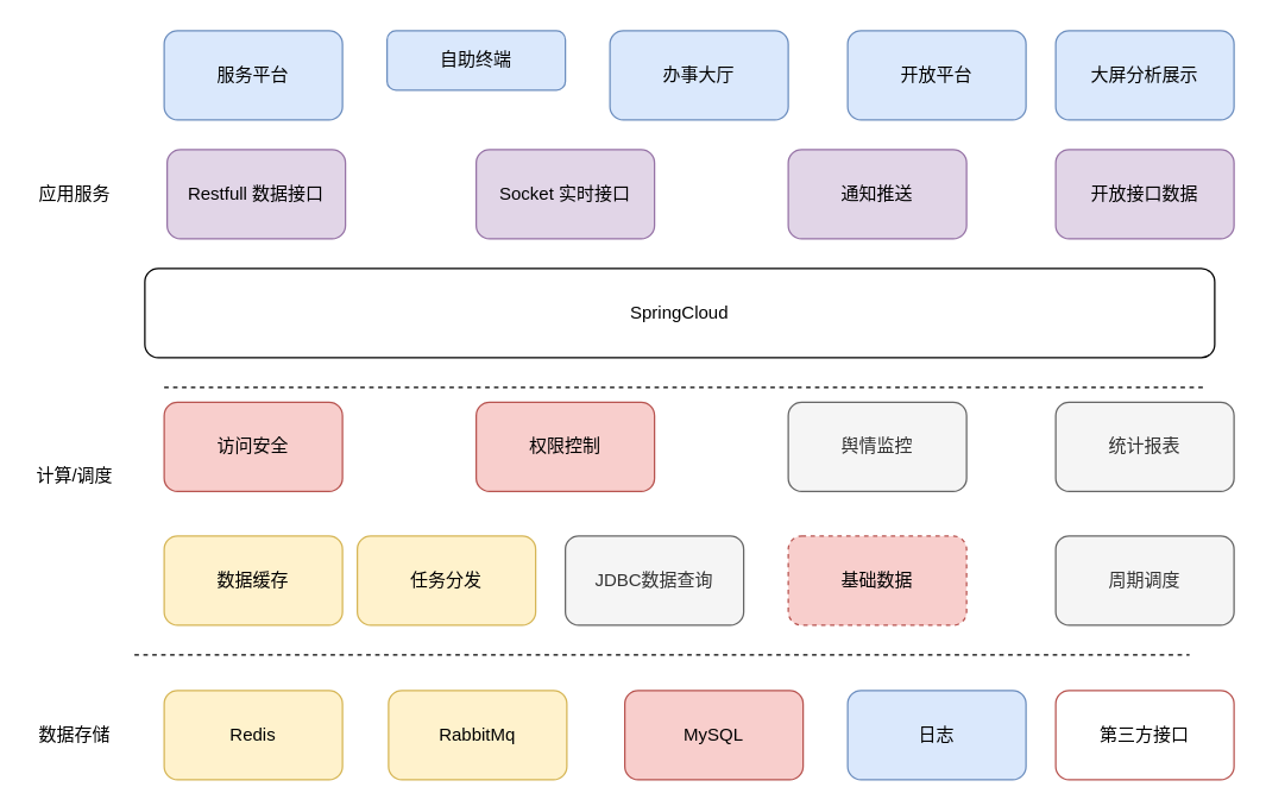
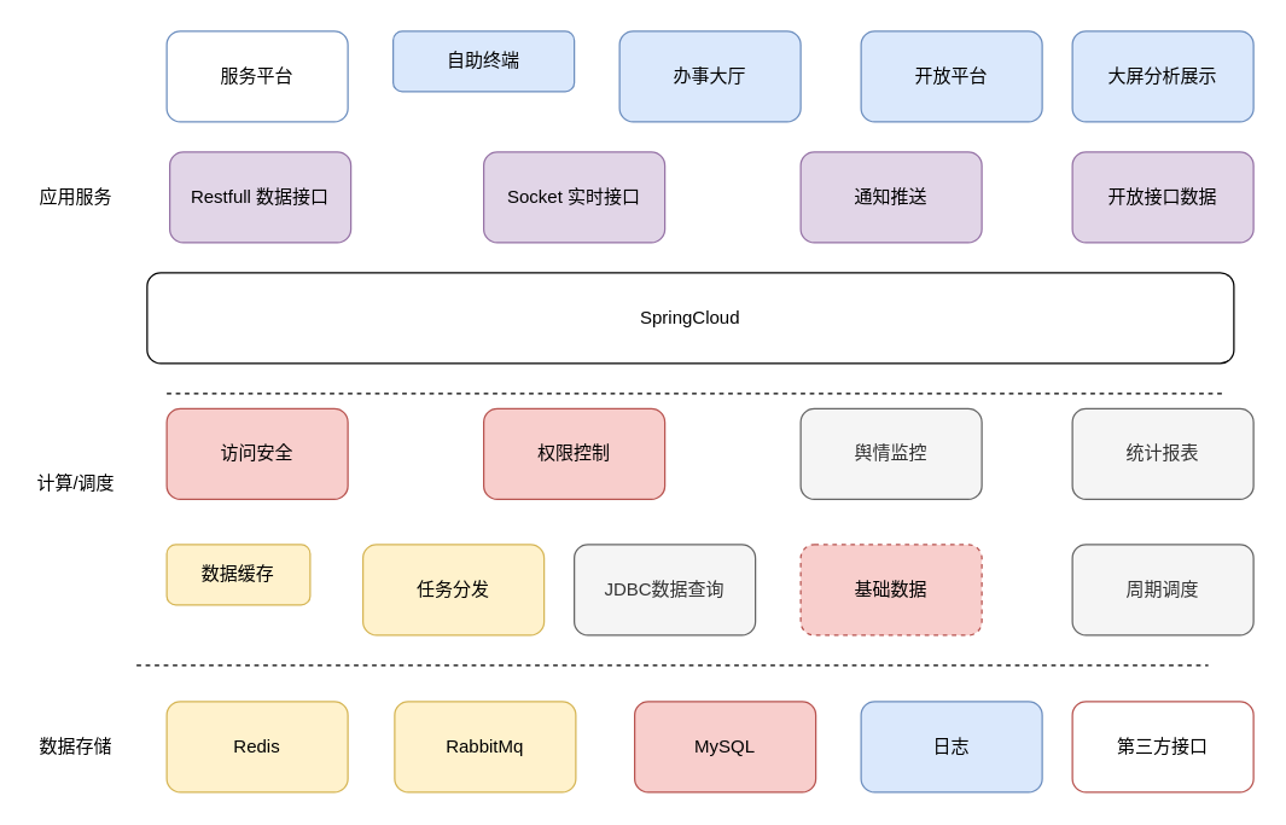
- <mxCell id="13" value="服务平台" style="rounded=1;whiteSpace=wrap;html=1;fillColor=#dae8fc;strokeColor=#6c8ebf;" vertex="1" parent="1"><mxGeometry x="110" y="20" width="120" height="60" as="geometry" /></mxCell>
+ <mxCell id="13" value="服务平台" style="rounded=1;whiteSpace=wrap;html=1;fillColor=#ffffff;strokeColor=#6c8ebf;" vertex="1" parent="1"><mxGeometry x="110" y="20" width="120" height="60" as="geometry" /></mxCell>
- <mxCell id="26" value="数据缓存" style="rounded=1;whiteSpace=wrap;html=1;fillColor=#fff2cc;strokeColor=#d6b656;" vertex="1" parent="1"><mxGeometry x="110" y="360" width="120" height="60" as="geometry" /></mxCell>
+ <mxCell id="26" value="数据缓存" style="rounded=1;whiteSpace=wrap;html=1;fillColor=#fff2cc;strokeColor=#d6b656;" vertex="1" parent="1"><mxGeometry x="110" y="360" width="95" height="40" as="geometry" /></mxCell>
